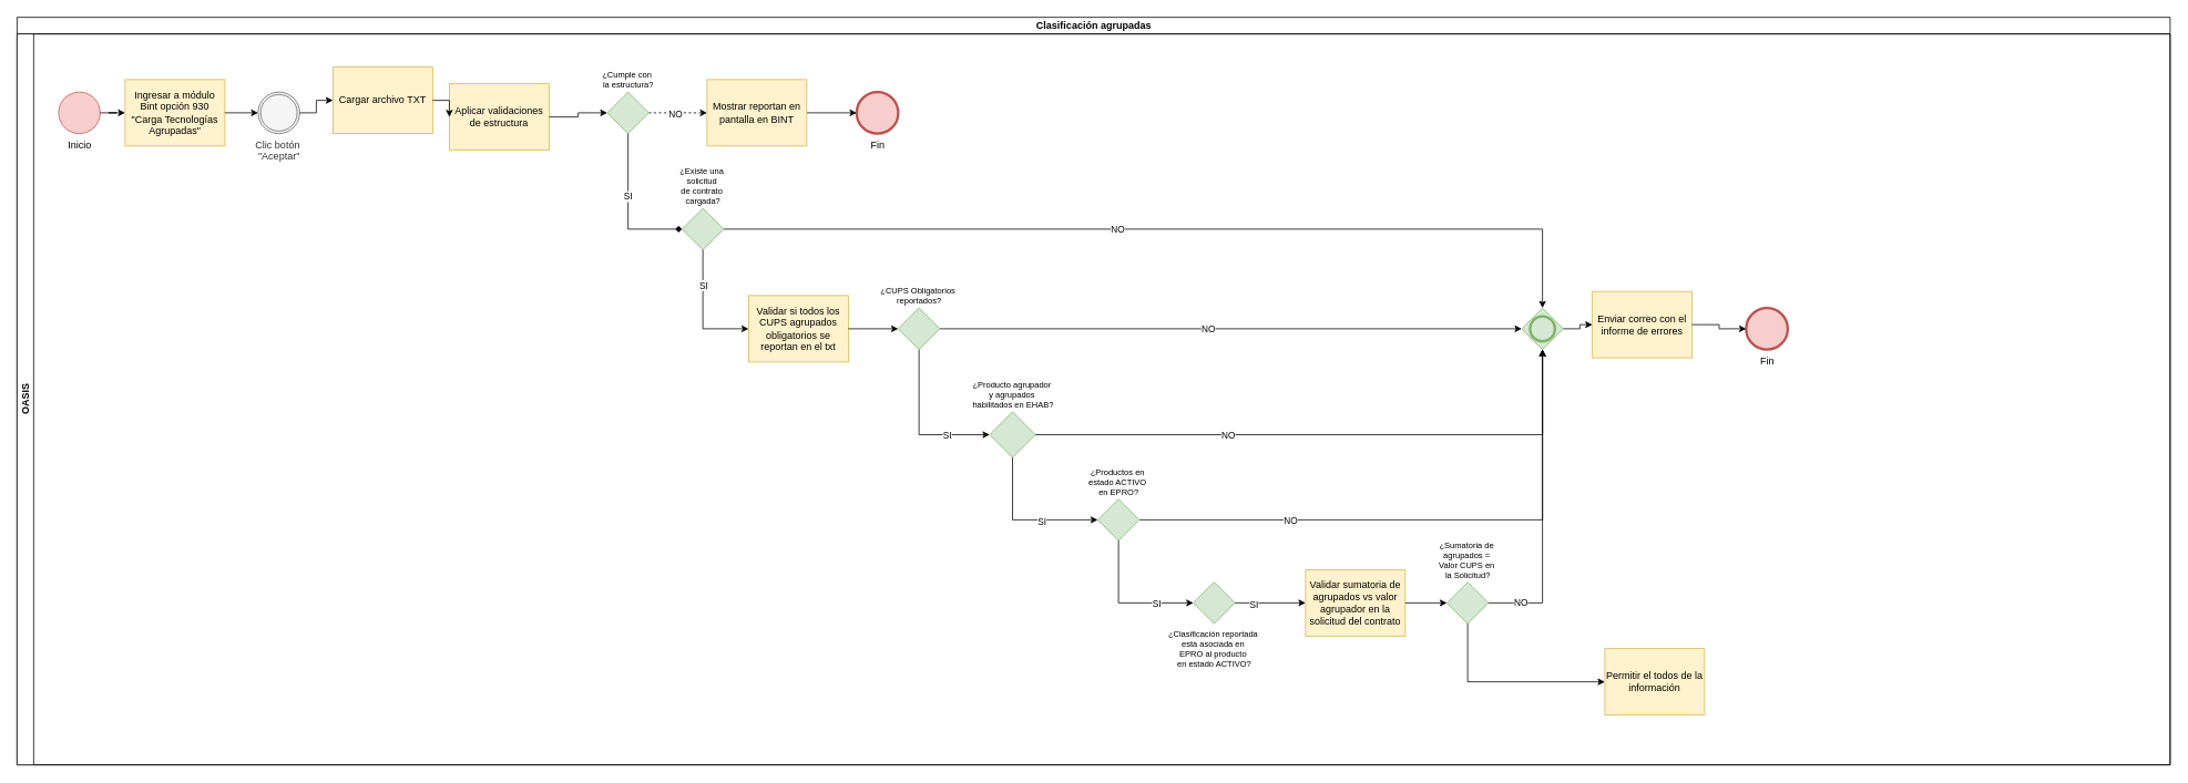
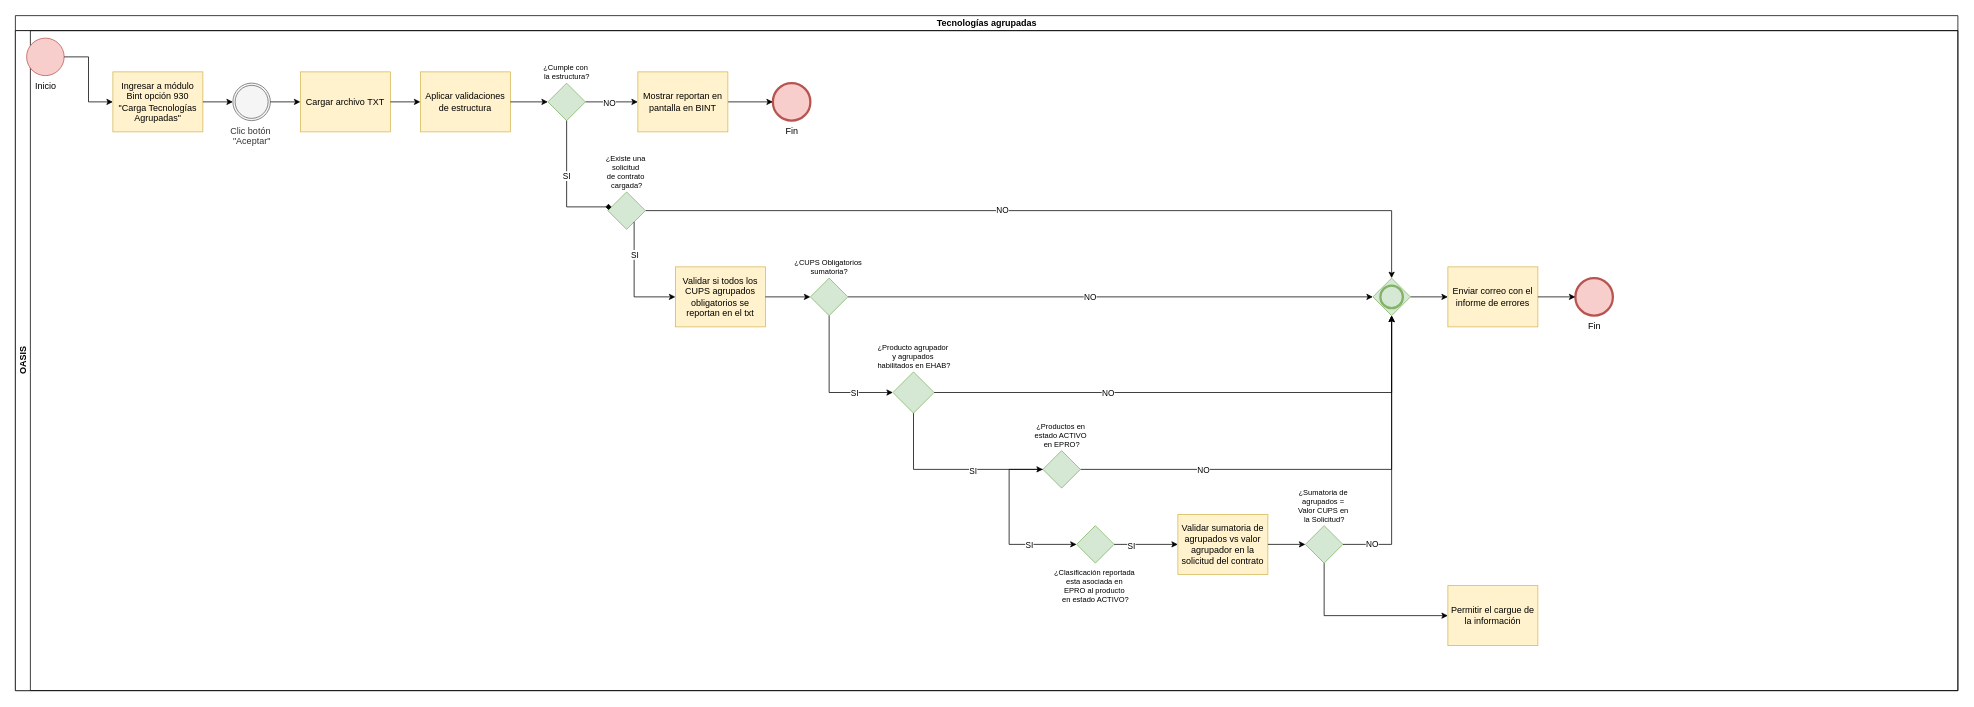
- <mxCell id="2" value="Clasificación agrupadas" style="swimlane;childLayout=stackLayout;resizeParent=1;resizeParentMax=0;horizontal=1;startSize=20;horizontalStack=0;html=1;" vertex="1" parent="1"><mxGeometry x="20" y="20" width="2590" height="900" as="geometry" /></mxCell>
+ <mxCell id="2" value="Tecnologías agrupadas" style="swimlane;childLayout=stackLayout;resizeParent=1;resizeParentMax=0;horizontal=1;startSize=20;horizontalStack=0;html=1;" vertex="1" parent="1"><mxGeometry x="20" y="20" width="2590" height="900" as="geometry" /></mxCell>
- <mxCell id="9" value="Cargar archivo TXT" style="points=[[0.25,0,0],[0.5,0,0],[0.75,0,0],[1,0.25,0],[1,0.5,0],[1,0.75,0],[0.75,1,0],[0.5,1,0],[0.25,1,0],[0,0.75,0],[0,0.5,0],[0,0.25,0]];shape=mxgraph.bpmn.task2;whiteSpace=wrap;rectStyle=rounded;size=10;html=1;container=1;expand=0;collapsible=0;taskMarker=user;fillColor=#fff2cc;strokeColor=#d6b656;" vertex="1" parent="3"><mxGeometry x="380" y="40" width="120" height="80" as="geometry" /></mxCell>
+ <mxCell id="9" value="Cargar archivo TXT" style="points=[[0.25,0,0],[0.5,0,0],[0.75,0,0],[1,0.25,0],[1,0.5,0],[1,0.75,0],[0.75,1,0],[0.5,1,0],[0.25,1,0],[0,0.75,0],[0,0.5,0],[0,0.25,0]];shape=mxgraph.bpmn.task2;whiteSpace=wrap;rectStyle=rounded;size=10;html=1;container=1;expand=0;collapsible=0;taskMarker=user;fillColor=#fff2cc;strokeColor=#d6b656;" vertex="1" parent="3"><mxGeometry x="380" y="55" width="120" height="80" as="geometry" /></mxCell>
- <mxCell id="4" value="Inicio" style="points=[[0.145,0.145,0],[0.5,0,0],[0.855,0.145,0],[1,0.5,0],[0.855,0.855,0],[0.5,1,0],[0.145,0.855,0],[0,0.5,0]];shape=mxgraph.bpmn.event;html=1;verticalLabelPosition=bottom;labelBackgroundColor=#ffffff;verticalAlign=top;align=center;perimeter=ellipsePerimeter;outlineConnect=0;aspect=fixed;outline=standard;symbol=general;fillColor=#f8cecc;strokeColor=#b85450;" vertex="1" parent="3"><mxGeometry x="50" y="70" width="50" height="50" as="geometry" /></mxCell>
+ <mxCell id="4" value="Inicio" style="points=[[0.145,0.145,0],[0.5,0,0],[0.855,0.145,0],[1,0.5,0],[0.855,0.855,0],[0.5,1,0],[0.145,0.855,0],[0,0.5,0]];shape=mxgraph.bpmn.event;html=1;verticalLabelPosition=bottom;labelBackgroundColor=#ffffff;verticalAlign=top;align=center;perimeter=ellipsePerimeter;outlineConnect=0;aspect=fixed;outline=standard;symbol=general;fillColor=#f8cecc;strokeColor=#b85450;" vertex="1" parent="3"><mxGeometry x="15" y="10" width="50" height="50" as="geometry" /></mxCell>
- <mxCell id="13" style="edgeStyle=orthogonalEdgeStyle;rounded=0;orthogonalLoop=1;jettySize=auto;html=1;dashed=1;" edge="1" parent="3" source="15" target="19"><mxGeometry relative="1" as="geometry" /></mxCell>
+ <mxCell id="13" style="edgeStyle=orthogonalEdgeStyle;rounded=0;orthogonalLoop=1;jettySize=auto;html=1;" edge="1" parent="3" source="15" target="19"><mxGeometry relative="1" as="geometry" /></mxCell>
- <mxCell id="11" value="Aplicar validaciones de estructura" style="points=[[0.25,0,0],[0.5,0,0],[0.75,0,0],[1,0.25,0],[1,0.5,0],[1,0.75,0],[0.75,1,0],[0.5,1,0],[0.25,1,0],[0,0.75,0],[0,0.5,0],[0,0.25,0]];shape=mxgraph.bpmn.task2;whiteSpace=wrap;rectStyle=rounded;size=10;html=1;container=1;expand=0;collapsible=0;taskMarker=script;fillColor=#fff2cc;strokeColor=#d6b656;" vertex="1" parent="3"><mxGeometry x="520" y="60" width="120" height="80" as="geometry" /></mxCell>
+ <mxCell id="11" value="Aplicar validaciones de estructura" style="points=[[0.25,0,0],[0.5,0,0],[0.75,0,0],[1,0.25,0],[1,0.5,0],[1,0.75,0],[0.75,1,0],[0.5,1,0],[0.25,1,0],[0,0.75,0],[0,0.5,0],[0,0.25,0]];shape=mxgraph.bpmn.task2;whiteSpace=wrap;rectStyle=rounded;size=10;html=1;container=1;expand=0;collapsible=0;taskMarker=script;fillColor=#fff2cc;strokeColor=#d6b656;" vertex="1" parent="3"><mxGeometry x="540" y="55" width="120" height="80" as="geometry" /></mxCell>
- <mxCell id="22" value="¿Existe una&amp;nbsp;&lt;div&gt;&lt;span style=&quot;background-color: light-dark(rgb(255, 255, 255), rgb(18, 18, 18)); color: light-dark(rgb(0, 0, 0), rgb(255, 255, 255));&quot;&gt;solicitud&amp;nbsp;&lt;/span&gt;&lt;div&gt;&lt;div&gt;de contrato&amp;nbsp;&lt;/div&gt;&lt;div&gt;&lt;span style=&quot;background-color: light-dark(rgb(255, 255, 255), rgb(18, 18, 18)); color: light-dark(rgb(0, 0, 0), rgb(255, 255, 255));&quot;&gt;cargada?&lt;/span&gt;&lt;/div&gt;&lt;/div&gt;&lt;/div&gt;" style="points=[[0.25,0.25,0],[0.5,0,0],[0.75,0.25,0],[1,0.5,0],[0.75,0.75,0],[0.5,1,0],[0.25,0.75,0],[0,0.5,0]];shape=mxgraph.bpmn.gateway2;html=1;verticalLabelPosition=top;labelBackgroundColor=#ffffff;verticalAlign=bottom;align=center;perimeter=rhombusPerimeter;outlineConnect=0;outline=none;symbol=none;fillColor=#d5e8d4;strokeColor=#82b366;fontSize=10;labelPosition=center;" vertex="1" parent="3"><mxGeometry x="800" y="210" width="50" height="50" as="geometry" /></mxCell>
+ <mxCell id="22" value="¿Existe una&amp;nbsp;&lt;div&gt;&lt;span style=&quot;background-color: light-dark(rgb(255, 255, 255), rgb(18, 18, 18)); color: light-dark(rgb(0, 0, 0), rgb(255, 255, 255));&quot;&gt;solicitud&amp;nbsp;&lt;/span&gt;&lt;div&gt;&lt;div&gt;de contrato&amp;nbsp;&lt;/div&gt;&lt;div&gt;&lt;span style=&quot;background-color: light-dark(rgb(255, 255, 255), rgb(18, 18, 18)); color: light-dark(rgb(0, 0, 0), rgb(255, 255, 255));&quot;&gt;cargada?&lt;/span&gt;&lt;/div&gt;&lt;/div&gt;&lt;/div&gt;" style="points=[[0.25,0.25,0],[0.5,0,0],[0.75,0.25,0],[1,0.5,0],[0.75,0.75,0],[0.5,1,0],[0.25,0.75,0],[0,0.5,0]];shape=mxgraph.bpmn.gateway2;html=1;verticalLabelPosition=top;labelBackgroundColor=#ffffff;verticalAlign=bottom;align=center;perimeter=rhombusPerimeter;outlineConnect=0;outline=none;symbol=none;fillColor=#d5e8d4;strokeColor=#82b366;fontSize=10;labelPosition=center;" vertex="1" parent="3"><mxGeometry x="790" y="215" width="50" height="50" as="geometry" /></mxCell>
- <mxCell id="40" value="¿CUPS Obligatorios&amp;nbsp;&lt;div&gt;reportados?&lt;/div&gt;" style="points=[[0.25,0.25,0],[0.5,0,0],[0.75,0.25,0],[1,0.5,0],[0.75,0.75,0],[0.5,1,0],[0.25,0.75,0],[0,0.5,0]];shape=mxgraph.bpmn.gateway2;html=1;verticalLabelPosition=top;labelBackgroundColor=#ffffff;verticalAlign=bottom;align=center;perimeter=rhombusPerimeter;outlineConnect=0;outline=none;symbol=none;fillColor=#d5e8d4;strokeColor=#82b366;fontSize=10;labelPosition=center;" vertex="1" parent="3"><mxGeometry x="1060" y="330" width="50" height="50" as="geometry" /></mxCell>
+ <mxCell id="40" value="¿CUPS Obligatorios&amp;nbsp;&lt;div&gt;sumatoria?&lt;/div&gt;" style="points=[[0.25,0.25,0],[0.5,0,0],[0.75,0.25,0],[1,0.5,0],[0.75,0.75,0],[0.5,1,0],[0.25,0.75,0],[0,0.5,0]];shape=mxgraph.bpmn.gateway2;html=1;verticalLabelPosition=top;labelBackgroundColor=#ffffff;verticalAlign=bottom;align=center;perimeter=rhombusPerimeter;outlineConnect=0;outline=none;symbol=none;fillColor=#d5e8d4;strokeColor=#82b366;fontSize=10;labelPosition=center;" vertex="1" parent="3"><mxGeometry x="1060" y="330" width="50" height="50" as="geometry" /></mxCell>
- <mxCell id="28" value="Enviar correo con el informe de errores" style="points=[[0.25,0,0],[0.5,0,0],[0.75,0,0],[1,0.25,0],[1,0.5,0],[1,0.75,0],[0.75,1,0],[0.5,1,0],[0.25,1,0],[0,0.75,0],[0,0.5,0],[0,0.25,0]];shape=mxgraph.bpmn.task2;whiteSpace=wrap;rectStyle=rounded;size=10;html=1;container=1;expand=0;collapsible=0;taskMarker=send;fillColor=#fff2cc;strokeColor=#d6b656;" vertex="1" parent="3"><mxGeometry x="1895" y="310" width="120" height="80" as="geometry" /></mxCell>
+ <mxCell id="28" value="Enviar correo con el informe de errores" style="points=[[0.25,0,0],[0.5,0,0],[0.75,0,0],[1,0.25,0],[1,0.5,0],[1,0.75,0],[0.75,1,0],[0.5,1,0],[0.25,1,0],[0,0.75,0],[0,0.5,0],[0,0.25,0]];shape=mxgraph.bpmn.task2;whiteSpace=wrap;rectStyle=rounded;size=10;html=1;container=1;expand=0;collapsible=0;taskMarker=send;fillColor=#fff2cc;strokeColor=#d6b656;" vertex="1" parent="3"><mxGeometry x="1910" y="315" width="120" height="80" as="geometry" /></mxCell>
- <mxCell id="47" value="¿Productos en&amp;nbsp;&lt;div&gt;estado ACTIVO&amp;nbsp;&lt;/div&gt;&lt;div&gt;en EPRO?&lt;/div&gt;" style="points=[[0.25,0.25,0],[0.5,0,0],[0.75,0.25,0],[1,0.5,0],[0.75,0.75,0],[0.5,1,0],[0.25,0.75,0],[0,0.5,0]];shape=mxgraph.bpmn.gateway2;html=1;verticalLabelPosition=top;labelBackgroundColor=#ffffff;verticalAlign=bottom;align=center;perimeter=rhombusPerimeter;outlineConnect=0;outline=none;symbol=none;labelPosition=center;fillColor=#d5e8d4;strokeColor=#82b366;fontSize=10;" vertex="1" parent="3"><mxGeometry x="1300" y="560" width="50" height="50" as="geometry" /></mxCell>
+ <mxCell id="47" value="¿Productos en&amp;nbsp;&lt;div&gt;estado ACTIVO&amp;nbsp;&lt;/div&gt;&lt;div&gt;en EPRO?&lt;/div&gt;" style="points=[[0.25,0.25,0],[0.5,0,0],[0.75,0.25,0],[1,0.5,0],[0.75,0.75,0],[0.5,1,0],[0.25,0.75,0],[0,0.5,0]];shape=mxgraph.bpmn.gateway2;html=1;verticalLabelPosition=top;labelBackgroundColor=#ffffff;verticalAlign=bottom;align=center;perimeter=rhombusPerimeter;outlineConnect=0;outline=none;symbol=none;labelPosition=center;fillColor=#d5e8d4;strokeColor=#82b366;fontSize=10;" vertex="1" parent="3"><mxGeometry x="1370" y="560" width="50" height="50" as="geometry" /></mxCell>
- <mxCell id="57" value="Permitir el todos de la información" style="points=[[0.25,0,0],[0.5,0,0],[0.75,0,0],[1,0.25,0],[1,0.5,0],[1,0.75,0],[0.75,1,0],[0.5,1,0],[0.25,1,0],[0,0.75,0],[0,0.5,0],[0,0.25,0]];shape=mxgraph.bpmn.task2;whiteSpace=wrap;rectStyle=rounded;size=10;html=1;container=1;expand=0;collapsible=0;taskMarker=script;fillColor=#fff2cc;strokeColor=#d6b656;" vertex="1" parent="3"><mxGeometry x="1910" y="740" width="120" height="80" as="geometry" /></mxCell>
+ <mxCell id="57" value="Permitir el cargue de la información" style="points=[[0.25,0,0],[0.5,0,0],[0.75,0,0],[1,0.25,0],[1,0.5,0],[1,0.75,0],[0.75,1,0],[0.5,1,0],[0.25,1,0],[0,0.75,0],[0,0.5,0],[0,0.25,0]];shape=mxgraph.bpmn.task2;whiteSpace=wrap;rectStyle=rounded;size=10;html=1;container=1;expand=0;collapsible=0;taskMarker=script;fillColor=#fff2cc;strokeColor=#d6b656;" vertex="1" parent="3"><mxGeometry x="1910" y="740" width="120" height="80" as="geometry" /></mxCell>
